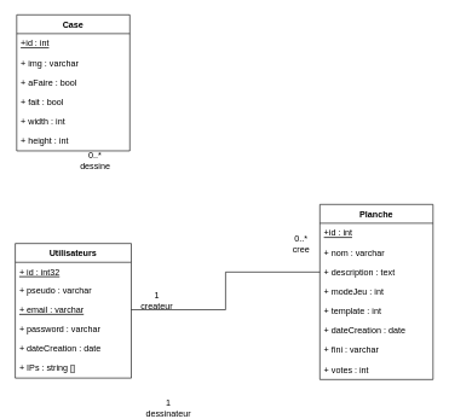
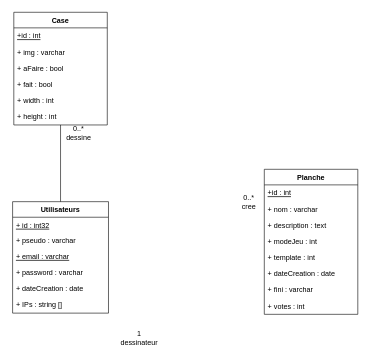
+ <mxCell id="12" style="edgeStyle=orthogonalEdgeStyle;rounded=0;orthogonalLoop=1;jettySize=auto;html=1;entryX=0.5;entryY=0;entryDx=0;entryDy=0;endArrow=none;endFill=0;" parent="1" source="15" target="2" edge="1"><mxGeometry relative="1" as="geometry" /></mxCell>
- <mxCell id="9" style="edgeStyle=orthogonalEdgeStyle;rounded=0;orthogonalLoop=1;jettySize=auto;html=1;endArrow=none;endFill=0;" parent="1" source="5" target="25" edge="1"><mxGeometry relative="1" as="geometry" /></mxCell>
- <mxCell id="10" value="&lt;div&gt;1&lt;/div&gt;&lt;div&gt;createur&lt;br&gt;&lt;/div&gt;" style="text;html=1;align=center;verticalAlign=middle;resizable=0;points=[];" parent="9" vertex="1" connectable="0"><mxGeometry x="-0.576" relative="1" as="geometry"><mxPoint x="-31.33" y="-13" as="offset" /></mxGeometry></mxCell>
